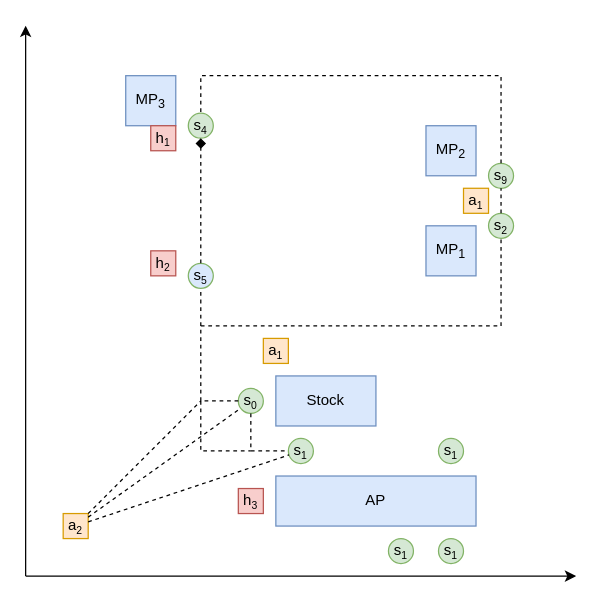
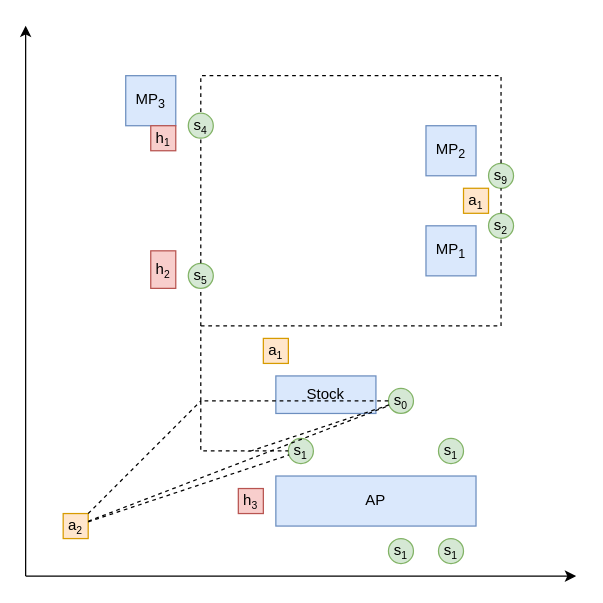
- <mxCell id="28" value="" style="endArrow=diamond;html=1;dashed=1;" edge="1" parent="1" source="22" target="21"><mxGeometry width="50" height="50" relative="1" as="geometry"><mxPoint x="190" y="240" as="sourcePoint" /><mxPoint x="240" y="190" as="targetPoint" /></mxGeometry></mxCell>
+ <mxCell id="28" value="" style="endArrow=none;html=1;dashed=1;" edge="1" parent="1" source="22" target="21"><mxGeometry width="50" height="50" relative="1" as="geometry"><mxPoint x="190" y="240" as="sourcePoint" /><mxPoint x="240" y="190" as="targetPoint" /></mxGeometry></mxCell>
- <mxCell id="14" value="h&lt;span style=&quot;font-size: 10px&quot;&gt;&lt;sub&gt;2&lt;/sub&gt;&lt;/span&gt;" style="rounded=0;whiteSpace=wrap;html=1;fillColor=#f8cecc;strokeColor=#b85450;" vertex="1" parent="1"><mxGeometry x="120" y="200" width="20" height="20" as="geometry" /></mxCell>
+ <mxCell id="14" value="h&lt;span style=&quot;font-size: 10px&quot;&gt;&lt;sub&gt;2&lt;/sub&gt;&lt;/span&gt;" style="rounded=0;whiteSpace=wrap;html=1;fillColor=#f8cecc;strokeColor=#b85450;" vertex="1" parent="1"><mxGeometry x="120" y="200" width="20" height="30" as="geometry" /></mxCell>
- <mxCell id="22" value="s&lt;span style=&quot;font-size: 10px&quot;&gt;&lt;sub&gt;5&lt;/sub&gt;&lt;/span&gt;" style="ellipse;whiteSpace=wrap;html=1;aspect=fixed;fillColor=#dae8fc;strokeColor=#82b366;" vertex="1" parent="1"><mxGeometry x="150" y="210" width="20" height="20" as="geometry" /></mxCell>
+ <mxCell id="22" value="s&lt;span style=&quot;font-size: 10px&quot;&gt;&lt;sub&gt;5&lt;/sub&gt;&lt;/span&gt;" style="ellipse;whiteSpace=wrap;html=1;aspect=fixed;fillColor=#d5e8d4;strokeColor=#82b366;" vertex="1" parent="1"><mxGeometry x="150" y="210" width="20" height="20" as="geometry" /></mxCell>
- <mxCell id="12" value="s&lt;span style=&quot;font-size: 10px&quot;&gt;&lt;sub&gt;0&lt;/sub&gt;&lt;/span&gt;" style="ellipse;whiteSpace=wrap;html=1;aspect=fixed;fillColor=#d5e8d4;strokeColor=#82b366;" vertex="1" parent="1"><mxGeometry x="190" y="310" width="20" height="20" as="geometry" /></mxCell>
+ <mxCell id="12" value="s&lt;span style=&quot;font-size: 10px&quot;&gt;&lt;sub&gt;0&lt;/sub&gt;&lt;/span&gt;" style="ellipse;whiteSpace=wrap;html=1;aspect=fixed;fillColor=#d5e8d4;strokeColor=#82b366;" vertex="1" parent="1"><mxGeometry x="310" y="310" width="20" height="20" as="geometry" /></mxCell>
- <mxCell id="5" value="Stock" style="rounded=0;whiteSpace=wrap;html=1;fillColor=#dae8fc;strokeColor=#6c8ebf;" vertex="1" parent="1"><mxGeometry x="220" y="300" width="80" height="40" as="geometry" /></mxCell>
+ <mxCell id="5" value="Stock" style="rounded=0;whiteSpace=wrap;html=1;fillColor=#dae8fc;strokeColor=#6c8ebf;" vertex="1" parent="1"><mxGeometry x="220" y="300" width="80" height="30" as="geometry" /></mxCell>
